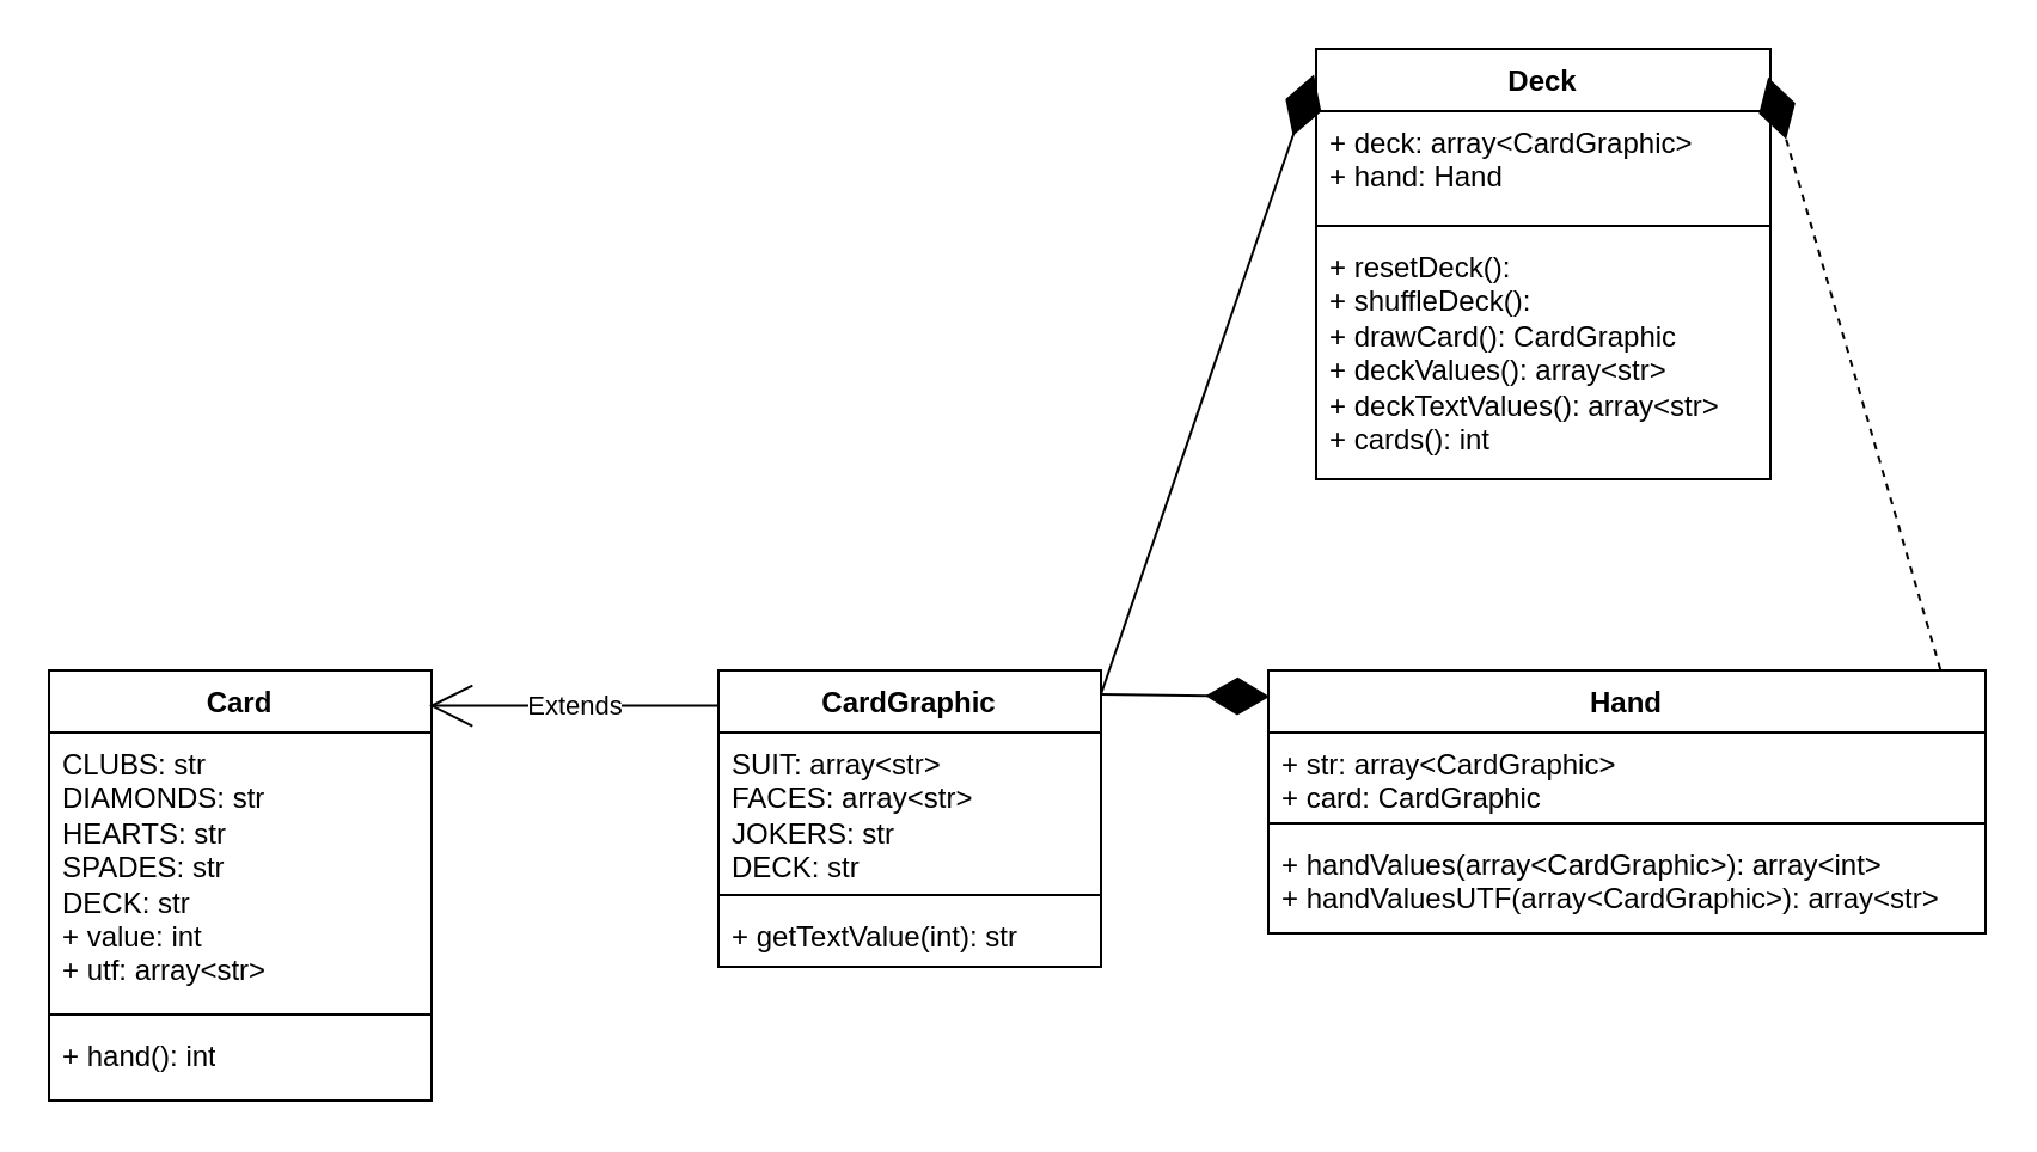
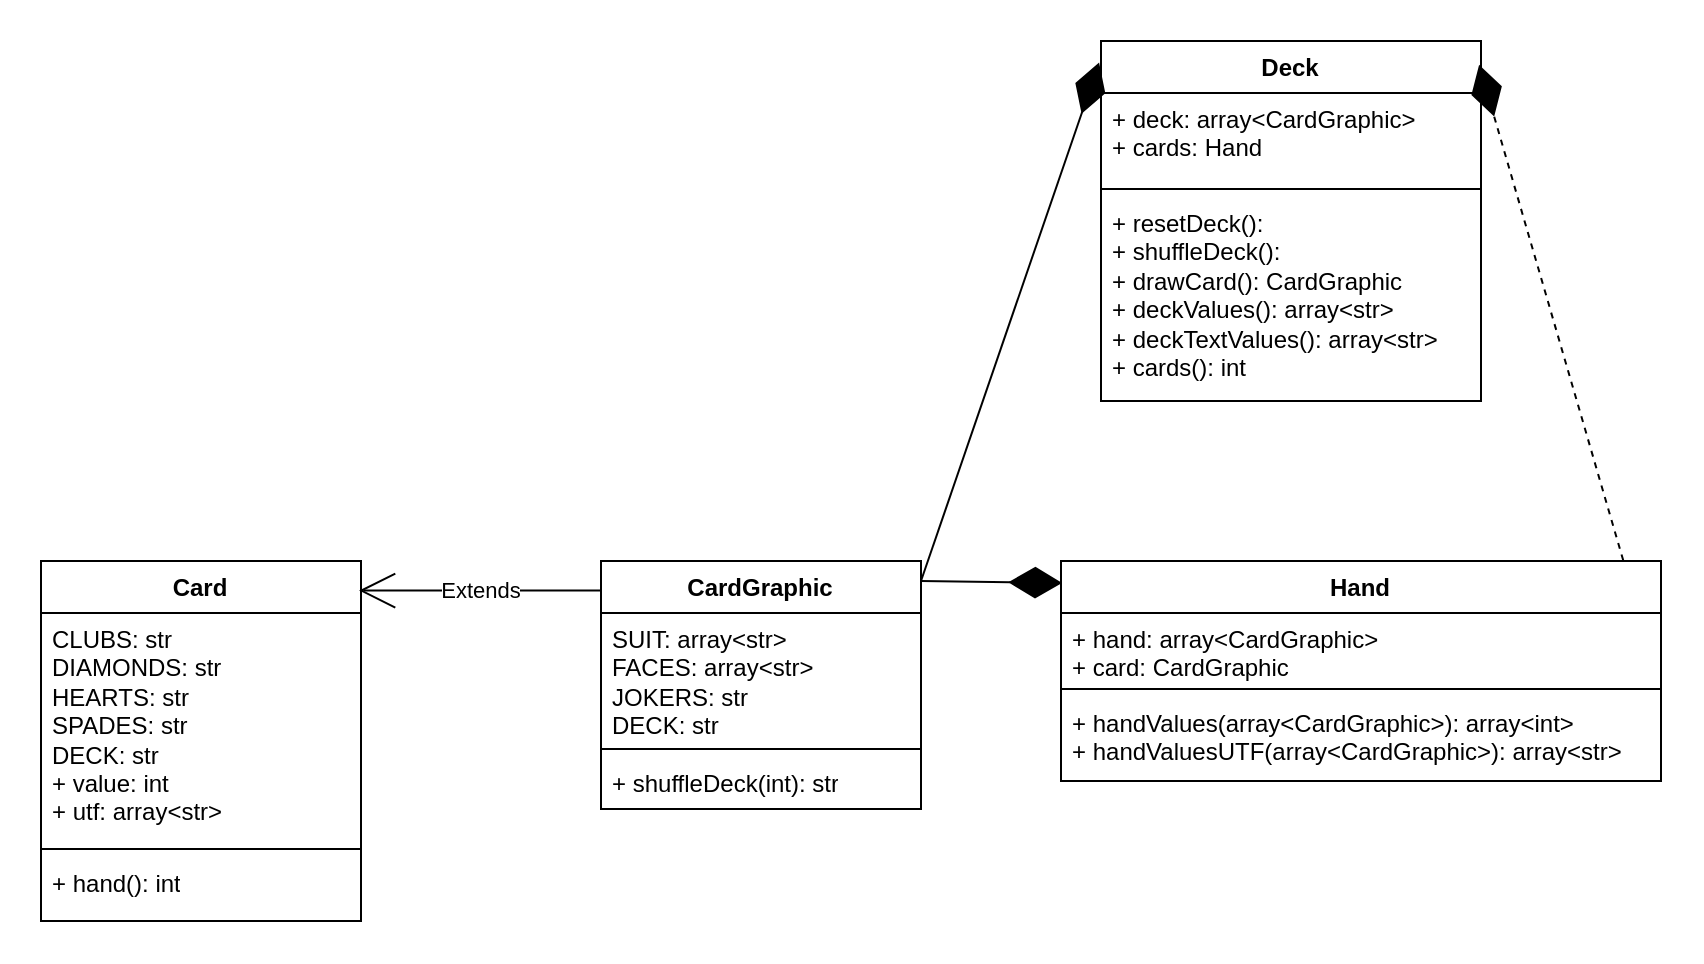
- <mxCell id="16" value="+ deck: array&amp;lt;CardGraphic&amp;gt;&lt;div&gt;+ hand: Hand&lt;div&gt;&lt;br&gt;&lt;/div&gt;&lt;/div&gt;" style="text;strokeColor=none;fillColor=none;align=left;verticalAlign=top;spacingLeft=4;spacingRight=4;overflow=hidden;rotatable=0;points=[[0,0.5],[1,0.5]];portConstraint=eastwest;whiteSpace=wrap;html=1;" parent="15" vertex="1"><mxGeometry y="26" width="190" height="44" as="geometry" /></mxCell>
+ <mxCell id="16" value="+ deck: array&amp;lt;CardGraphic&amp;gt;&lt;div&gt;+ cards: Hand&lt;div&gt;&lt;br&gt;&lt;/div&gt;&lt;/div&gt;" style="text;strokeColor=none;fillColor=none;align=left;verticalAlign=top;spacingLeft=4;spacingRight=4;overflow=hidden;rotatable=0;points=[[0,0.5],[1,0.5]];portConstraint=eastwest;whiteSpace=wrap;html=1;" parent="15" vertex="1"><mxGeometry y="26" width="190" height="44" as="geometry" /></mxCell>
- <mxCell id="11" value="+ str: array&amp;lt;CardGraphic&amp;gt;&lt;div&gt;+ card: CardGraphic&lt;/div&gt;" style="text;strokeColor=none;fillColor=none;align=left;verticalAlign=top;spacingLeft=4;spacingRight=4;overflow=hidden;rotatable=0;points=[[0,0.5],[1,0.5]];portConstraint=eastwest;whiteSpace=wrap;html=1;" parent="10" vertex="1"><mxGeometry y="26" width="300" height="34" as="geometry" /></mxCell>
+ <mxCell id="11" value="+ hand: array&amp;lt;CardGraphic&amp;gt;&lt;div&gt;+ card: CardGraphic&lt;/div&gt;" style="text;strokeColor=none;fillColor=none;align=left;verticalAlign=top;spacingLeft=4;spacingRight=4;overflow=hidden;rotatable=0;points=[[0,0.5],[1,0.5]];portConstraint=eastwest;whiteSpace=wrap;html=1;" parent="10" vertex="1"><mxGeometry y="26" width="300" height="34" as="geometry" /></mxCell>
- <mxCell id="9" value="+ getTextValue(int): str" style="text;strokeColor=none;fillColor=none;align=left;verticalAlign=top;spacingLeft=4;spacingRight=4;overflow=hidden;rotatable=0;points=[[0,0.5],[1,0.5]];portConstraint=eastwest;whiteSpace=wrap;html=1;" parent="6" vertex="1"><mxGeometry y="98" width="160" height="26" as="geometry" /></mxCell>
+ <mxCell id="9" value="+ shuffleDeck(int): str" style="text;strokeColor=none;fillColor=none;align=left;verticalAlign=top;spacingLeft=4;spacingRight=4;overflow=hidden;rotatable=0;points=[[0,0.5],[1,0.5]];portConstraint=eastwest;whiteSpace=wrap;html=1;" parent="6" vertex="1"><mxGeometry y="98" width="160" height="26" as="geometry" /></mxCell>
